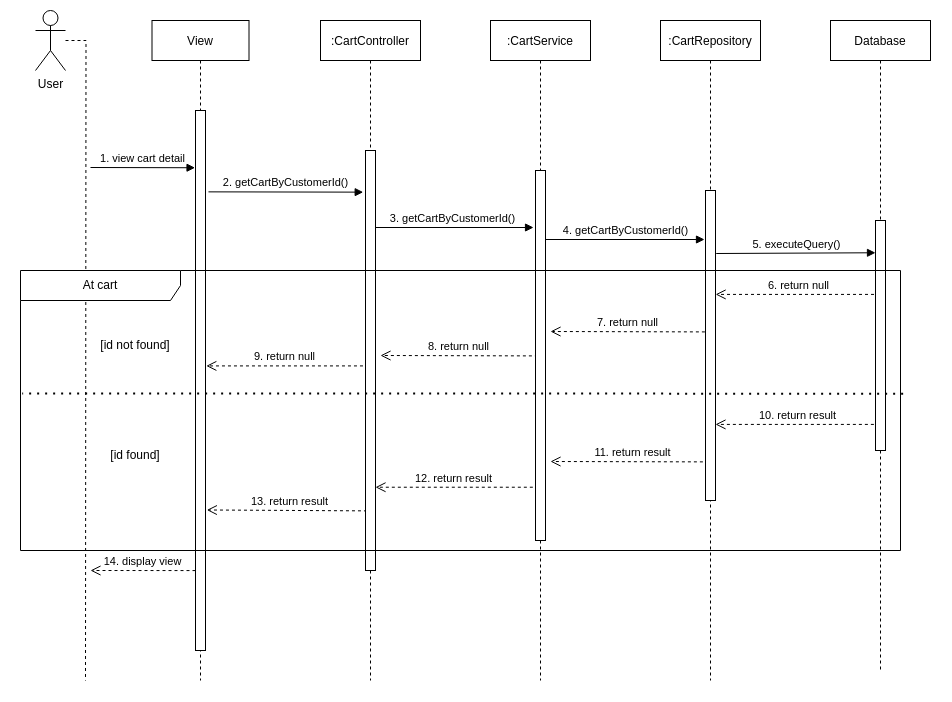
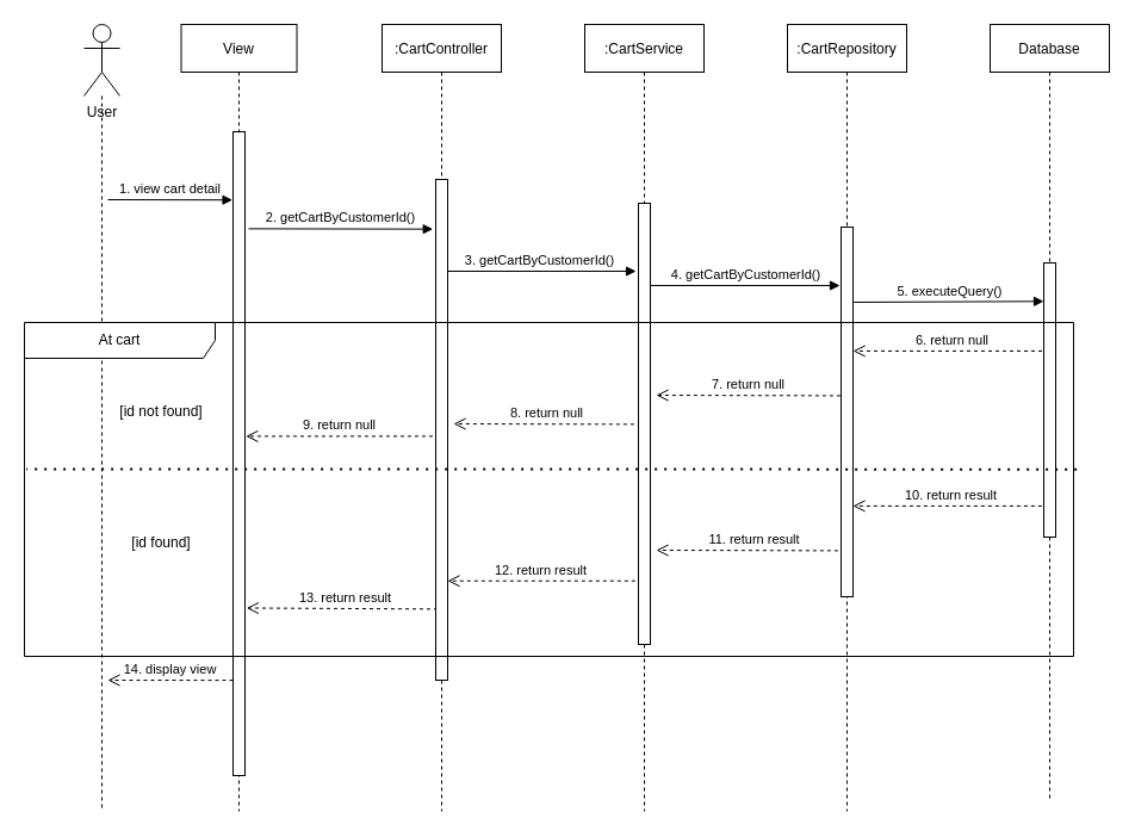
- <mxCell id="5" value="User" style="shape=umlActor;verticalLabelPosition=bottom;verticalAlign=top;html=1;" vertex="1" parent="1"><mxGeometry x="35" y="10" width="30" height="60" as="geometry" /></mxCell>
+ <mxCell id="5" value="User" style="shape=umlActor;verticalLabelPosition=bottom;verticalAlign=top;html=1;" vertex="1" parent="1"><mxGeometry x="70" y="20" width="30" height="60" as="geometry" /></mxCell>
